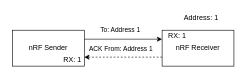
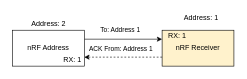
+ <mxCell id="7" value="Address: 2" style="text;html=1;align=center;verticalAlign=middle;resizable=0;points=[];autosize=1;strokeColor=none;" parent="1" vertex="1"><mxGeometry x="45" y="30" width="70" height="20" as="geometry" /></mxCell>
- <mxCell id="6" value="nRF Sender" style="rounded=0;whiteSpace=wrap;html=1;align=center;" parent="1" vertex="1"><mxGeometry x="20" y="50" width="120" height="60" as="geometry" /></mxCell>
+ <mxCell id="6" value="nRF Address" style="rounded=0;whiteSpace=wrap;html=1;align=center;" parent="1" vertex="1"><mxGeometry x="20" y="50" width="120" height="60" as="geometry" /></mxCell>
- <mxCell id="3" value="nRF Receiver" style="rounded=0;whiteSpace=wrap;html=1;align=center;" parent="1" vertex="1"><mxGeometry x="270" y="50" width="120" height="60" as="geometry" /></mxCell>
+ <mxCell id="3" value="nRF Receiver" style="rounded=0;whiteSpace=wrap;html=1;align=center;fillColor=#fff2cc;" parent="1" vertex="1"><mxGeometry x="270" y="50" width="120" height="60" as="geometry" /></mxCell>
